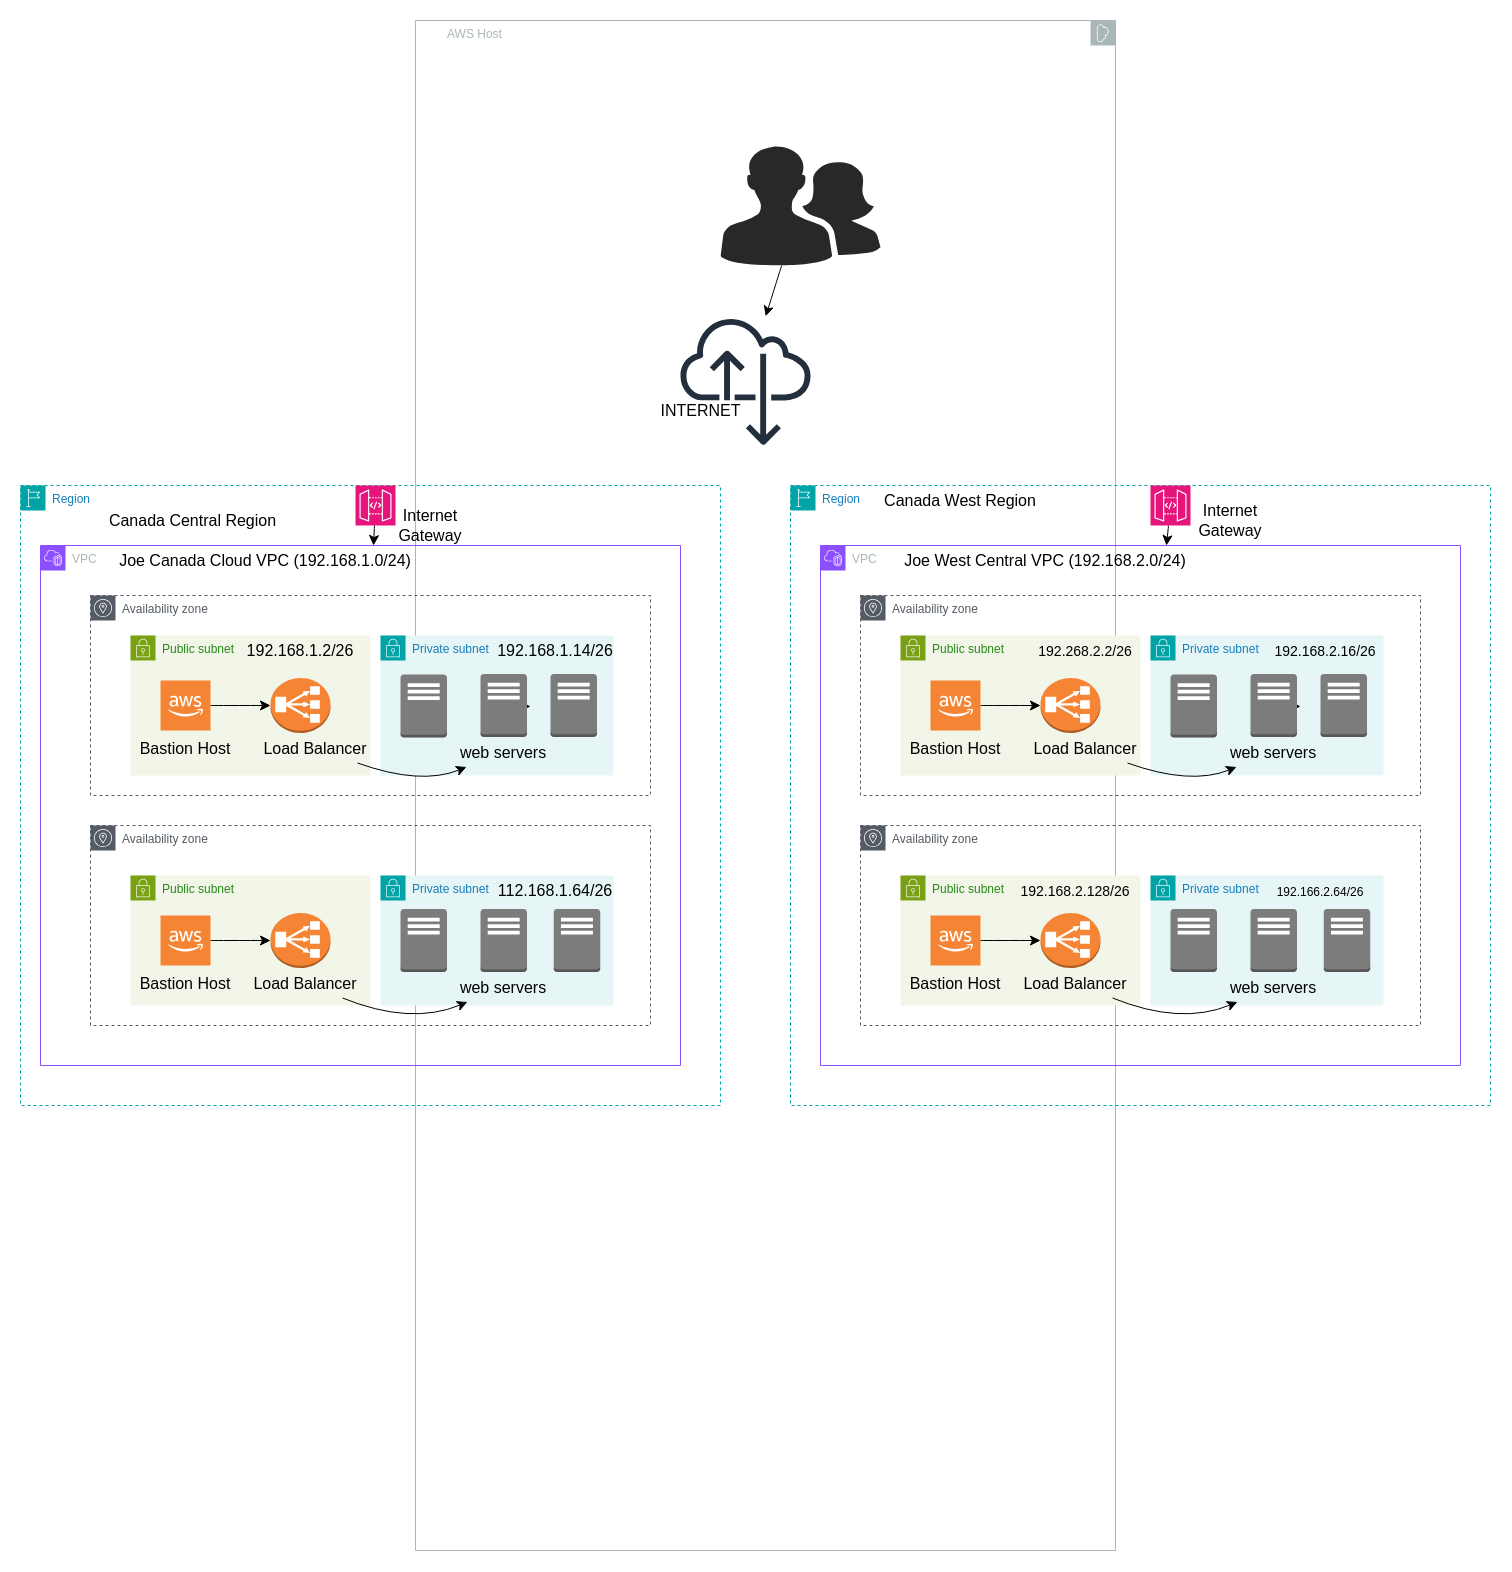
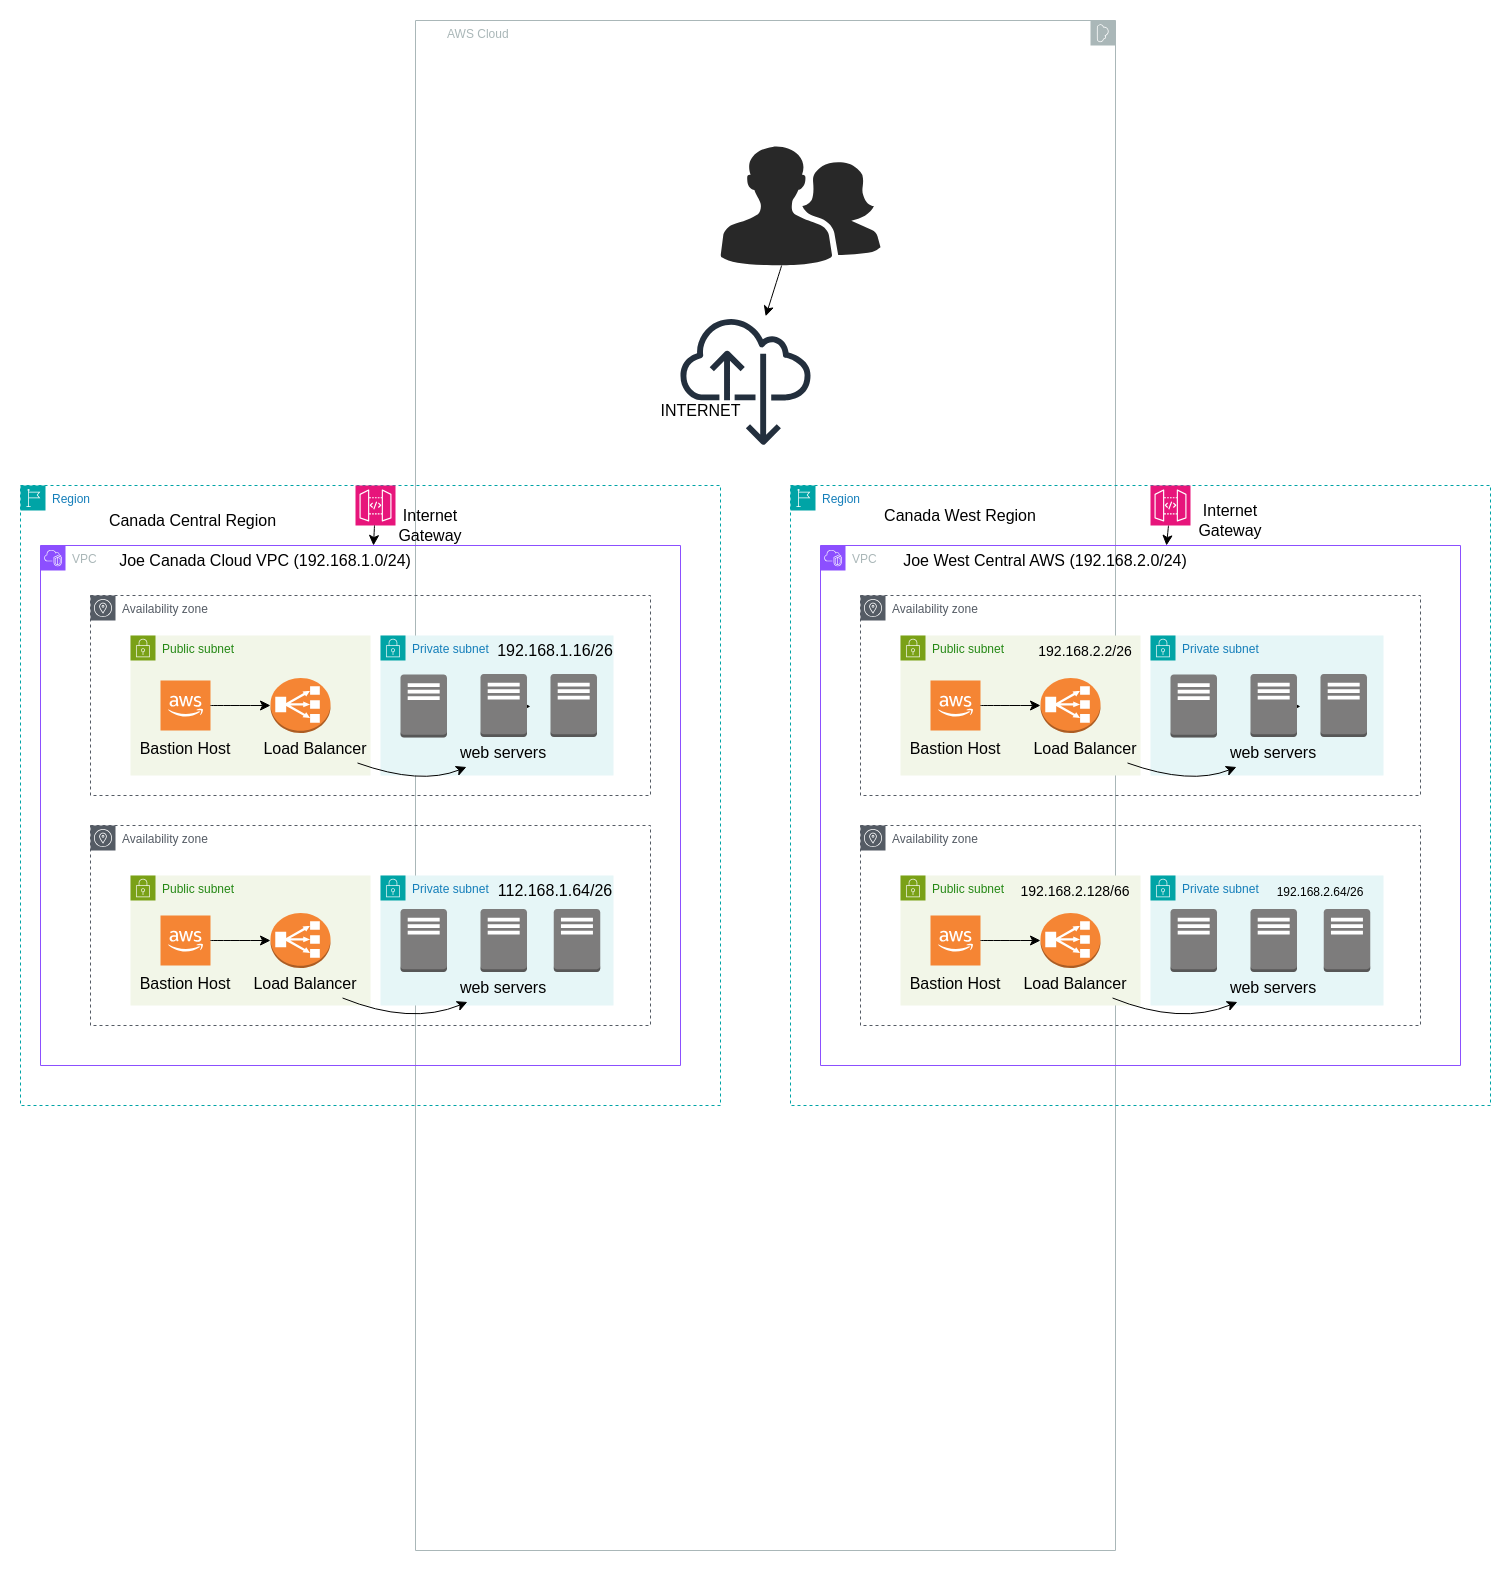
- <mxCell id="2" value="AWS Host" style="sketch=0;outlineConnect=0;gradientColor=none;html=1;whiteSpace=wrap;fontSize=12;fontStyle=0;shape=mxgraph.aws4.group;grIcon=mxgraph.aws4.group_aws_cloud;strokeColor=#AAB7B8;fillColor=none;verticalAlign=top;align=left;spacingLeft=30;fontColor=#AAB7B8;dashed=0;direction=south;" parent="1" vertex="1"><mxGeometry x="415" y="20" width="700" height="1530" as="geometry" /></mxCell>
+ <mxCell id="2" value="AWS Cloud" style="sketch=0;outlineConnect=0;gradientColor=none;html=1;whiteSpace=wrap;fontSize=12;fontStyle=0;shape=mxgraph.aws4.group;grIcon=mxgraph.aws4.group_aws_cloud;strokeColor=#AAB7B8;fillColor=none;verticalAlign=top;align=left;spacingLeft=30;fontColor=#AAB7B8;dashed=0;direction=south;" parent="1" vertex="1"><mxGeometry x="415" y="20" width="700" height="1530" as="geometry" /></mxCell>
- <mxCell id="77" value="Canada West Region" style="text;strokeColor=none;fillColor=none;html=1;align=center;verticalAlign=middle;whiteSpace=wrap;rounded=0;fontSize=16;" parent="1" vertex="1"><mxGeometry x="880" y="485" width="160" height="30" as="geometry" /></mxCell>
+ <mxCell id="77" value="Canada West Region" style="text;strokeColor=none;fillColor=none;html=1;align=center;verticalAlign=middle;whiteSpace=wrap;rounded=0;fontSize=16;" parent="1" vertex="1"><mxGeometry x="880" y="500" width="160" height="30" as="geometry" /></mxCell>
- <mxCell id="71" value="Joe West Central VPC (192.168.2.0/24)&lt;div&gt;&lt;br&gt;&lt;/div&gt;" style="text;strokeColor=none;fillColor=none;html=1;align=center;verticalAlign=middle;whiteSpace=wrap;rounded=0;fontSize=16;" parent="70" vertex="1"><mxGeometry x="60" y="10" width="330" height="30" as="geometry" /></mxCell>
+ <mxCell id="71" value="Joe West Central AWS (192.168.2.0/24)&lt;div&gt;&lt;br&gt;&lt;/div&gt;" style="text;strokeColor=none;fillColor=none;html=1;align=center;verticalAlign=middle;whiteSpace=wrap;rounded=0;fontSize=16;" parent="70" vertex="1"><mxGeometry x="60" y="10" width="330" height="30" as="geometry" /></mxCell>
- <mxCell id="34" value="192.168.1.2/26" style="text;strokeColor=none;fillColor=none;html=1;align=center;verticalAlign=middle;whiteSpace=wrap;rounded=0;fontSize=16;" vertex="1" parent="4"><mxGeometry x="225" y="150" width="110" height="30" as="geometry" /></mxCell>
- <mxCell id="35" value="192.168.1.14/26" style="text;strokeColor=none;fillColor=none;html=1;align=center;verticalAlign=middle;whiteSpace=wrap;rounded=0;fontSize=16;" vertex="1" parent="4"><mxGeometry x="480" y="150" width="110" height="30" as="geometry" /></mxCell>
+ <mxCell id="35" value="192.168.1.16/26" style="text;strokeColor=none;fillColor=none;html=1;align=center;verticalAlign=middle;whiteSpace=wrap;rounded=0;fontSize=16;" vertex="1" parent="4"><mxGeometry x="480" y="150" width="110" height="30" as="geometry" /></mxCell>
- <mxCell id="68" value="&lt;font style=&quot;font-size: 14px;&quot;&gt;192.268.2.2/26&lt;/font&gt;" style="text;strokeColor=none;fillColor=none;html=1;align=center;verticalAlign=middle;whiteSpace=wrap;rounded=0;fontSize=16;direction=south;" vertex="1" parent="38"><mxGeometry x="280" y="110" width="30" height="110" as="geometry" /></mxCell>
+ <mxCell id="68" value="&lt;font style=&quot;font-size: 14px;&quot;&gt;192.168.2.2/26&lt;/font&gt;" style="text;strokeColor=none;fillColor=none;html=1;align=center;verticalAlign=middle;whiteSpace=wrap;rounded=0;fontSize=16;direction=south;" vertex="1" parent="38"><mxGeometry x="280" y="110" width="30" height="110" as="geometry" /></mxCell>
- <mxCell id="67" value="&lt;font style=&quot;font-size: 14px;&quot;&gt;192.168.2.16/26&lt;/font&gt;" style="text;strokeColor=none;fillColor=none;html=1;align=center;verticalAlign=middle;whiteSpace=wrap;rounded=0;fontSize=16;" vertex="1" parent="38"><mxGeometry x="480" y="150" width="110" height="30" as="geometry" /></mxCell>
- <mxCell id="69" value="&lt;font style=&quot;font-size: 14px;&quot;&gt;192.168.2.128/26&lt;/font&gt;" style="text;strokeColor=none;fillColor=none;html=1;align=center;verticalAlign=middle;whiteSpace=wrap;rounded=0;fontSize=16;" vertex="1" parent="38"><mxGeometry x="230" y="390" width="110" height="30" as="geometry" /></mxCell>
+ <mxCell id="69" value="&lt;font style=&quot;font-size: 14px;&quot;&gt;192.168.2.128/66&lt;/font&gt;" style="text;strokeColor=none;fillColor=none;html=1;align=center;verticalAlign=middle;whiteSpace=wrap;rounded=0;fontSize=16;" vertex="1" parent="38"><mxGeometry x="230" y="390" width="110" height="30" as="geometry" /></mxCell>
- <mxCell id="72" value="&lt;font style=&quot;font-size: 12px;&quot;&gt;192.166.2.64/26&lt;/font&gt;" style="text;strokeColor=none;fillColor=none;html=1;align=center;verticalAlign=middle;whiteSpace=wrap;rounded=0;fontSize=16;" vertex="1" parent="70"><mxGeometry x="450" y="335" width="100" height="20" as="geometry" /></mxCell>
+ <mxCell id="72" value="&lt;font style=&quot;font-size: 12px;&quot;&gt;192.168.2.64/26&lt;/font&gt;" style="text;strokeColor=none;fillColor=none;html=1;align=center;verticalAlign=middle;whiteSpace=wrap;rounded=0;fontSize=16;" vertex="1" parent="70"><mxGeometry x="450" y="335" width="100" height="20" as="geometry" /></mxCell>
